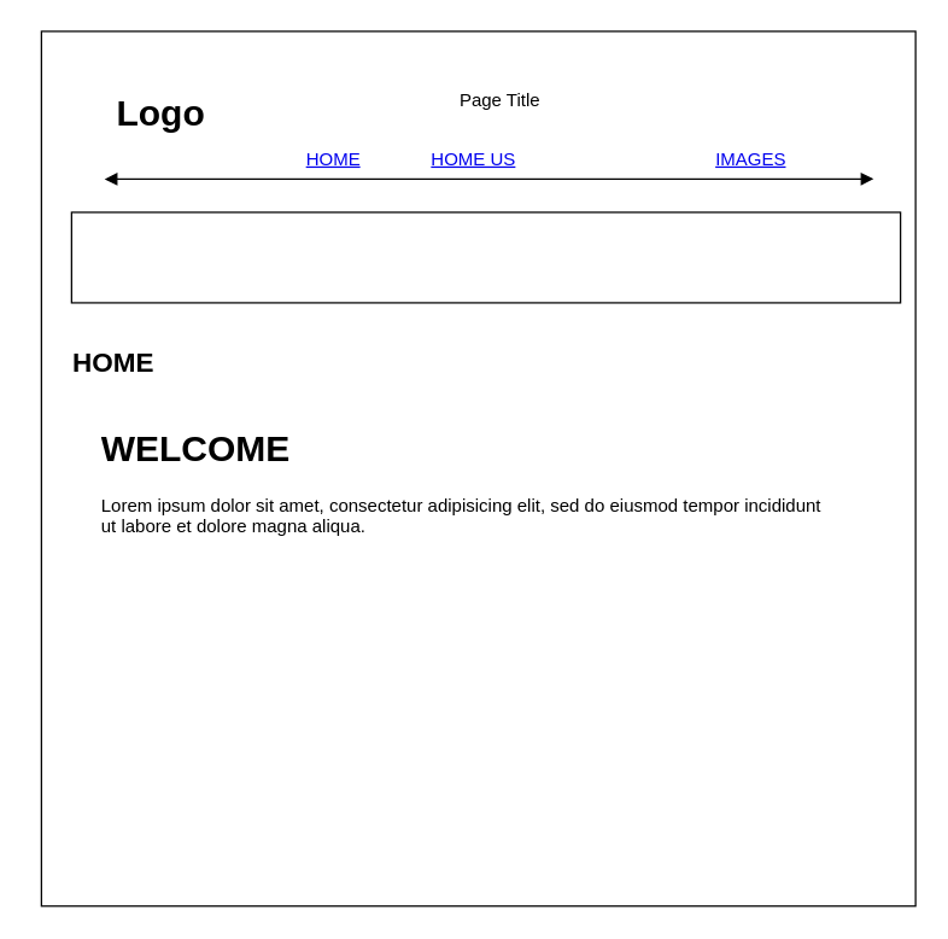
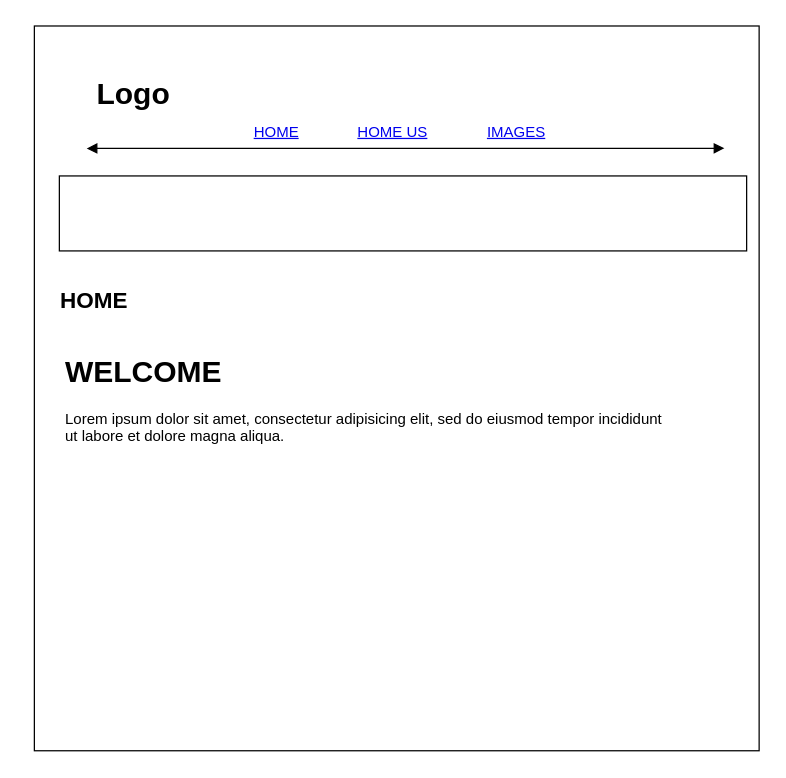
- <mxCell id="5" value="Page Title" style="text;html=1;strokeColor=none;fillColor=none;align=center;verticalAlign=middle;whiteSpace=wrap;rounded=0;" vertex="1" parent="1"><mxGeometry x="177" y="51" width="309" height="30" as="geometry" /></mxCell>
- <mxCell id="8" value="&lt;a href=&quot;data:page/id,VS3m_5m4GWpuri-Xy_pb&quot;&gt;IMAGES&lt;/a&gt;" style="text;html=1;strokeColor=none;fillColor=none;align=center;verticalAlign=middle;whiteSpace=wrap;rounded=0;" vertex="1" parent="1"><mxGeometry x="468" y="90" width="60" height="30" as="geometry" /></mxCell>
+ <mxCell id="8" value="&lt;a href=&quot;data:page/id,VS3m_5m4GWpuri-Xy_pb&quot;&gt;IMAGES&lt;/a&gt;" style="text;html=1;strokeColor=none;fillColor=none;align=center;verticalAlign=middle;whiteSpace=wrap;rounded=0;" vertex="1" parent="1"><mxGeometry x="383" y="90" width="60" height="30" as="geometry" /></mxCell>
- <mxCell id="11" value="&lt;h1&gt;WELCOME&lt;/h1&gt;&lt;p&gt;Lorem ipsum dolor sit amet, consectetur adipisicing elit, sed do eiusmod tempor incididunt ut labore et dolore magna aliqua.&lt;/p&gt;" style="text;html=1;strokeColor=none;fillColor=none;spacing=5;spacingTop=-20;whiteSpace=wrap;overflow=hidden;rounded=0;" vertex="1" parent="1"><mxGeometry x="62" y="277" width="490" height="270" as="geometry" /></mxCell>
+ <mxCell id="11" value="&lt;h1&gt;WELCOME&lt;/h1&gt;&lt;p&gt;Lorem ipsum dolor sit amet, consectetur adipisicing elit, sed do eiusmod tempor incididunt ut labore et dolore magna aliqua.&lt;/p&gt;" style="text;html=1;strokeColor=none;fillColor=none;spacing=5;spacingTop=-20;whiteSpace=wrap;overflow=hidden;rounded=0;" vertex="1" parent="1"><mxGeometry x="47" y="277" width="490" height="270" as="geometry" /></mxCell>
